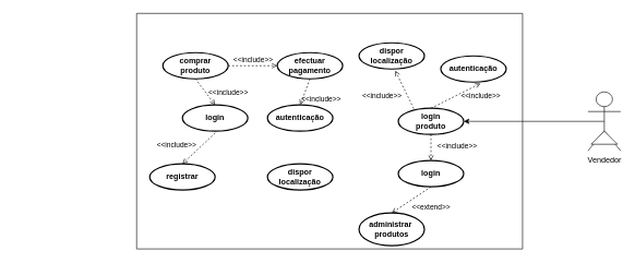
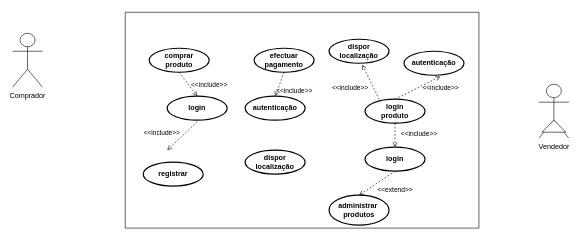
+ <mxCell id="2" value="Comprador" style="shape=umlActor;verticalLabelPosition=bottom;verticalAlign=top;html=1;outlineConnect=0;" vertex="1" parent="1"><mxGeometry x="20" y="55" width="50" height="90" as="geometry" /></mxCell>
- <mxCell id="16" value="&amp;lt;&amp;lt;include&amp;gt;&amp;gt;" style="html=1;verticalAlign=bottom;labelBackgroundColor=none;endArrow=open;endFill=0;dashed=1;rounded=0;exitX=1;exitY=0.5;exitDx=0;exitDy=0;exitPerimeter=0;entryX=0;entryY=0.5;entryDx=0;entryDy=0;entryPerimeter=0;" edge="1" parent="3" source="4" target="15"><mxGeometry width="160" relative="1" as="geometry"><mxPoint x="170" y="180" as="sourcePoint" /><mxPoint x="330" y="180" as="targetPoint" /><mxPoint as="offset" /></mxGeometry></mxCell>
- <mxCell id="26" value="" style="endArrow=classic;html=1;rounded=0;entryX=1;entryY=0.5;entryDx=0;entryDy=0;entryPerimeter=0;exitX=0.5;exitY=0.5;exitDx=0;exitDy=0;exitPerimeter=0;" edge="1" parent="1" source="24" target="9"><mxGeometry width="50" height="50" relative="1" as="geometry"><mxPoint x="638" y="140" as="sourcePoint" /><mxPoint x="688" y="90" as="targetPoint" /></mxGeometry></mxCell>
- <mxCell id="7" value="&lt;b&gt;registrar&lt;/b&gt;" style="strokeWidth=2;html=1;shape=mxgraph.flowchart.start_1;whiteSpace=wrap;" vertex="1" parent="3"><mxGeometry x="20" y="230" width="100" height="40" as="geometry" /></mxCell>
+ <mxCell id="7" value="&lt;b&gt;registrar&lt;/b&gt;" style="strokeWidth=2;html=1;shape=mxgraph.flowchart.start_1;whiteSpace=wrap;" vertex="1" parent="3"><mxGeometry x="30" y="250" width="100" height="40" as="geometry" /></mxCell>
